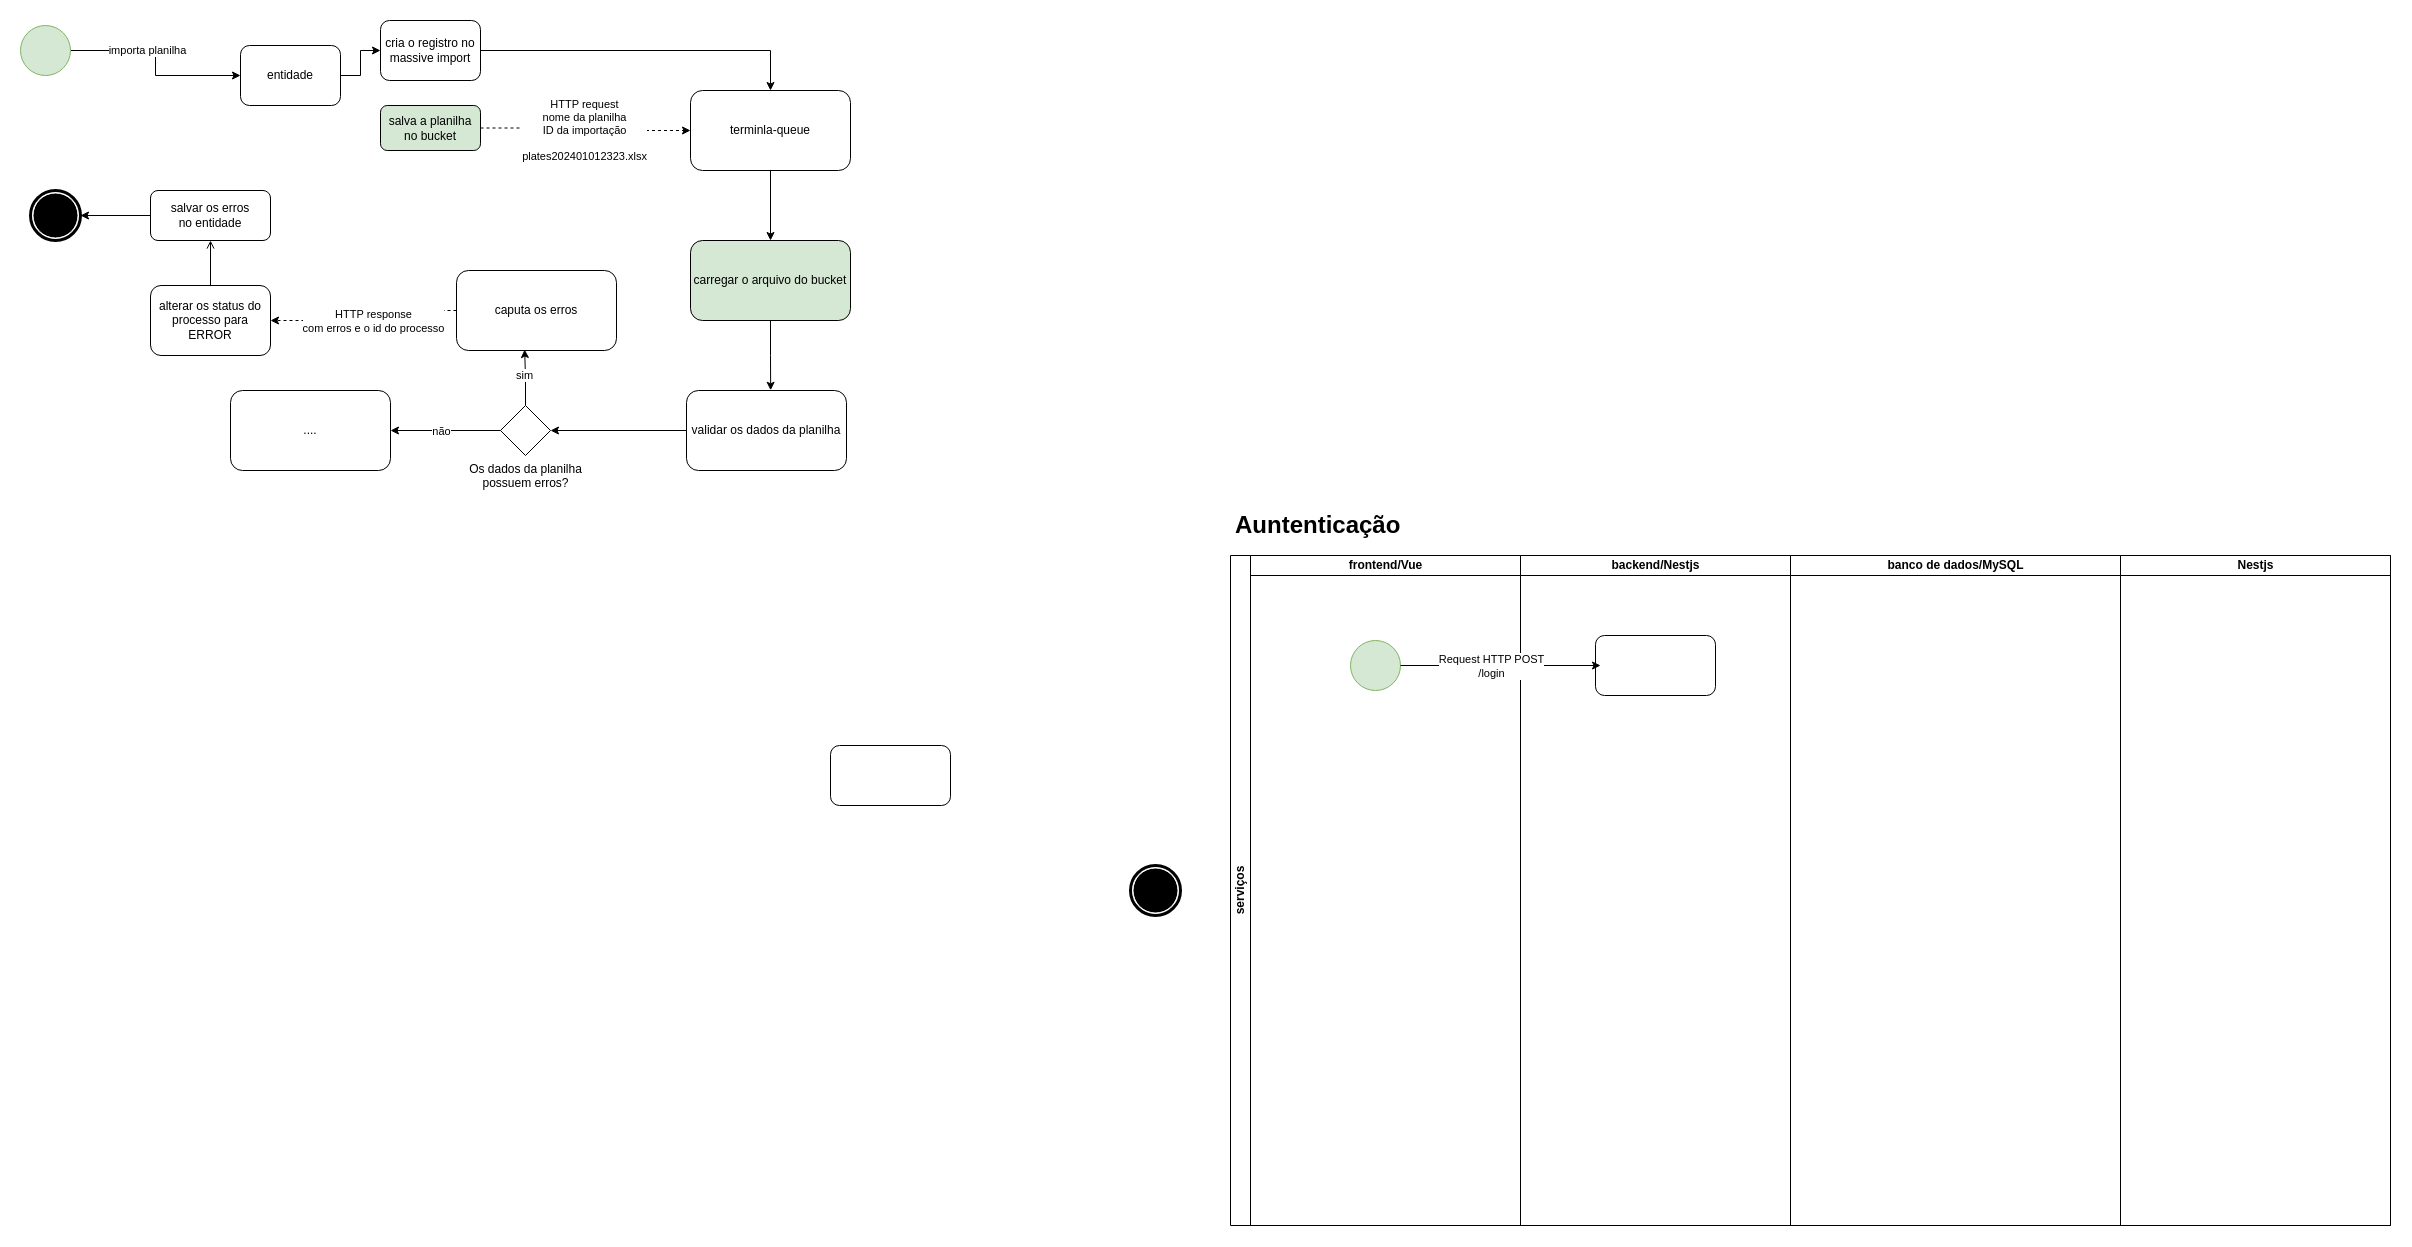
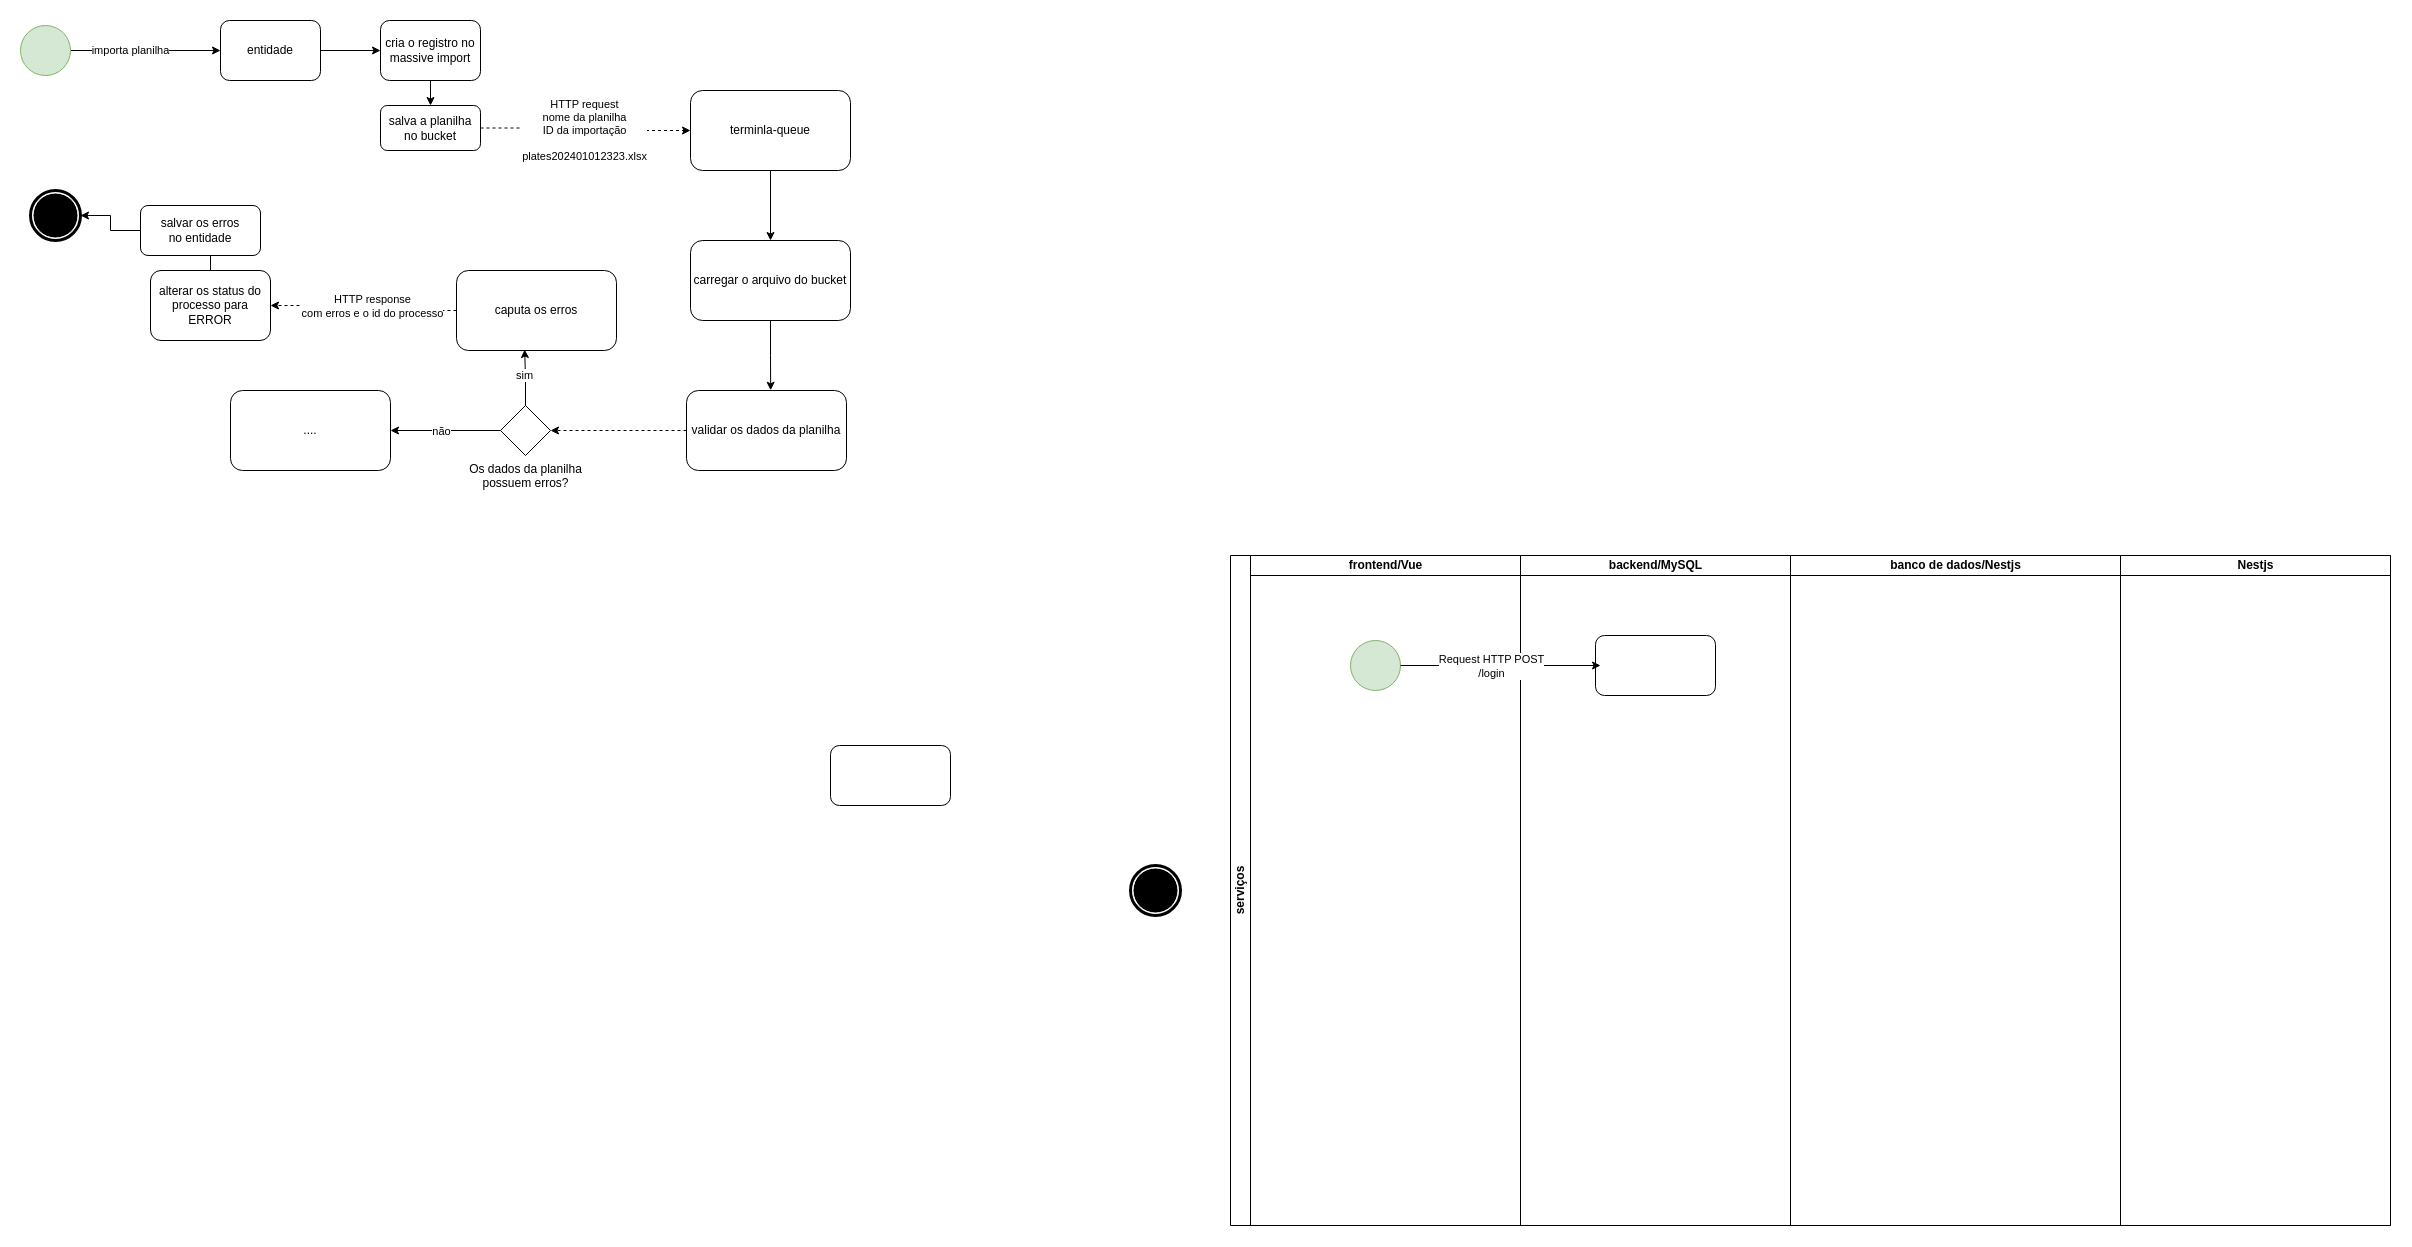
- <mxCell id="37" style="edgeStyle=orthogonalEdgeStyle;rounded=0;orthogonalLoop=1;jettySize=auto;html=1;" parent="1" source="38" target="18" edge="1"><mxGeometry relative="1" as="geometry" /></mxCell>
+ <mxCell id="37" style="edgeStyle=orthogonalEdgeStyle;rounded=0;orthogonalLoop=1;jettySize=auto;html=1;" parent="1" source="38" target="39" edge="1"><mxGeometry relative="1" as="geometry" /></mxCell>
- <mxCell id="16" value="entidade" style="rounded=1;whiteSpace=wrap;html=1;" parent="1" vertex="1"><mxGeometry x="240" y="45" width="100" height="60" as="geometry" /></mxCell>
+ <mxCell id="16" value="entidade" style="rounded=1;whiteSpace=wrap;html=1;" parent="1" vertex="1"><mxGeometry x="220" y="20" width="100" height="60" as="geometry" /></mxCell>
- <mxCell id="39" value="salva a planilha no bucket" style="rounded=1;whiteSpace=wrap;html=1;fillColor=#d5e8d4;" parent="1" vertex="1"><mxGeometry x="380" y="105" width="100" height="45" as="geometry" /></mxCell>
+ <mxCell id="39" value="salva a planilha no bucket" style="rounded=1;whiteSpace=wrap;html=1;" parent="1" vertex="1"><mxGeometry x="380" y="105" width="100" height="45" as="geometry" /></mxCell>
- <mxCell id="34" value="salvar os erros&lt;br&gt;no entidade" style="rounded=1;whiteSpace=wrap;html=1;" parent="1" vertex="1"><mxGeometry x="150" y="190" width="120" height="50" as="geometry" /></mxCell>
+ <mxCell id="34" value="salvar os erros&lt;br&gt;no entidade" style="rounded=1;whiteSpace=wrap;html=1;" parent="1" vertex="1"><mxGeometry x="140" y="205" width="120" height="50" as="geometry" /></mxCell>
- <mxCell id="19" value="carregar o arquivo do bucket" style="rounded=1;whiteSpace=wrap;html=1;fillColor=#d5e8d4;" parent="1" vertex="1"><mxGeometry x="690" y="240" width="160" height="80" as="geometry" /></mxCell>
+ <mxCell id="19" value="carregar o arquivo do bucket" style="rounded=1;whiteSpace=wrap;html=1;" parent="1" vertex="1"><mxGeometry x="690" y="240" width="160" height="80" as="geometry" /></mxCell>
- <mxCell id="33" value="alterar os status do processo para ERROR" style="rounded=1;whiteSpace=wrap;html=1;" parent="1" vertex="1"><mxGeometry x="150" y="285" width="120" height="70" as="geometry" /></mxCell>
+ <mxCell id="33" value="alterar os status do processo para ERROR" style="rounded=1;whiteSpace=wrap;html=1;" parent="1" vertex="1"><mxGeometry x="150" y="270" width="120" height="70" as="geometry" /></mxCell>
- <mxCell id="20" style="edgeStyle=orthogonalEdgeStyle;rounded=0;orthogonalLoop=1;jettySize=auto;html=1;" parent="1" source="21" target="25" edge="1"><mxGeometry relative="1" as="geometry" /></mxCell>
+ <mxCell id="20" style="edgeStyle=orthogonalEdgeStyle;rounded=0;orthogonalLoop=1;jettySize=auto;html=1;dashed=1;" parent="1" source="21" target="25" edge="1"><mxGeometry relative="1" as="geometry" /></mxCell>
- <mxCell id="41" value="&lt;h1&gt;Auntenticação&lt;/h1&gt;" style="text;html=1;spacing=5;spacingTop=-20;whiteSpace=wrap;overflow=hidden;rounded=0;" vertex="1" parent="1"><mxGeometry x="1230" y="505" width="890" height="40" as="geometry" /></mxCell>
- <mxCell id="5" value="backend/Nestjs" style="swimlane;html=1;startSize=20;" parent="2" vertex="1"><mxGeometry x="290" width="270" height="670" as="geometry" /></mxCell>
+ <mxCell id="5" value="backend/MySQL" style="swimlane;html=1;startSize=20;" parent="2" vertex="1"><mxGeometry x="290" width="270" height="670" as="geometry" /></mxCell>
- <mxCell id="7" value="banco de dados/MySQL" style="swimlane;html=1;startSize=20;" parent="2" vertex="1"><mxGeometry x="560" width="330" height="670" as="geometry" /></mxCell>
+ <mxCell id="7" value="banco de dados/Nestjs" style="swimlane;html=1;startSize=20;" parent="2" vertex="1"><mxGeometry x="560" width="330" height="670" as="geometry" /></mxCell>
